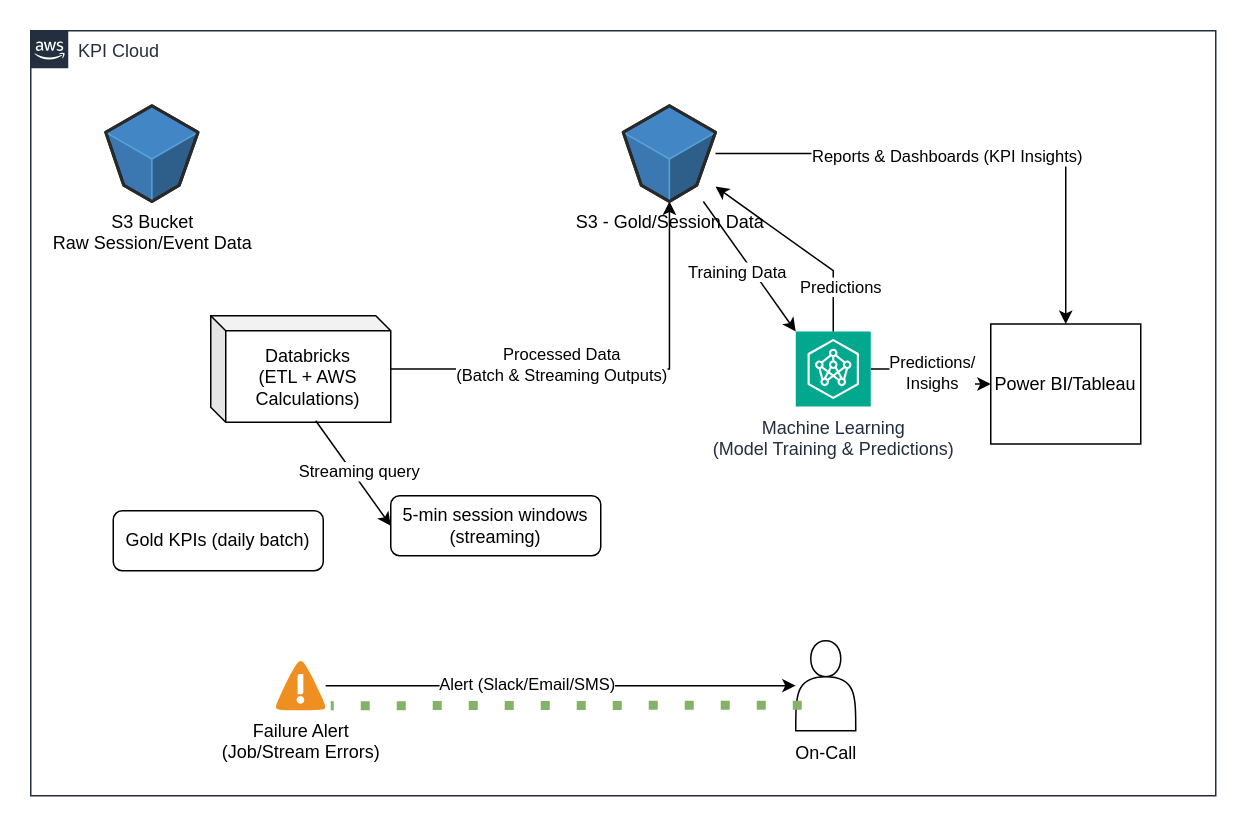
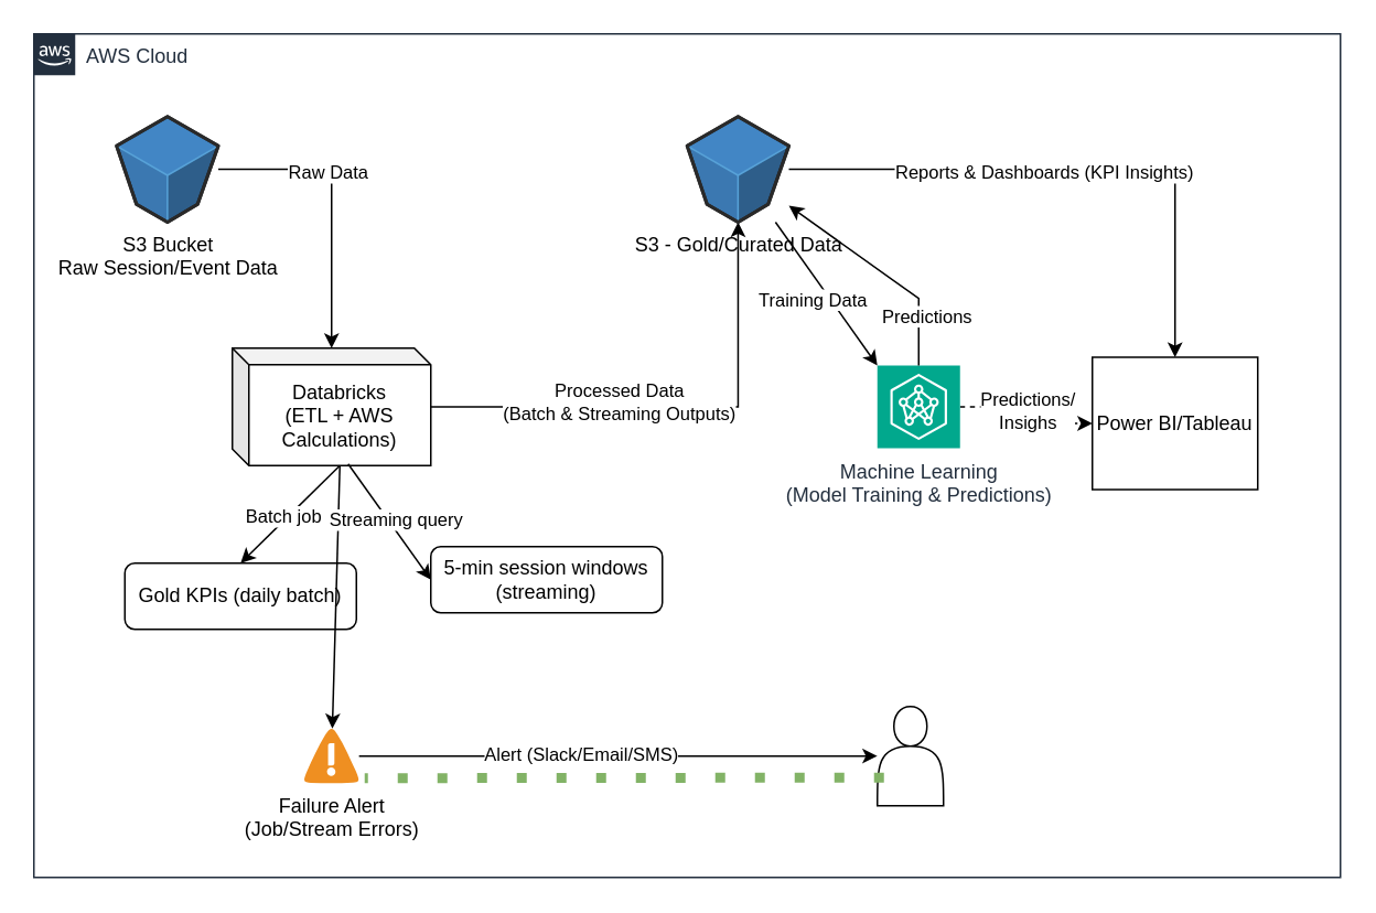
- <mxCell id="2" value="KPI Cloud" style="points=[[0,0],[0.25,0],[0.5,0],[0.75,0],[1,0],[1,0.25],[1,0.5],[1,0.75],[1,1],[0.75,1],[0.5,1],[0.25,1],[0,1],[0,0.75],[0,0.5],[0,0.25]];outlineConnect=0;gradientColor=none;html=1;whiteSpace=wrap;fontSize=12;fontStyle=0;container=1;pointerEvents=0;collapsible=0;recursiveResize=0;shape=mxgraph.aws4.group;grIcon=mxgraph.aws4.group_aws_cloud_alt;strokeColor=#232F3E;fillColor=none;verticalAlign=top;align=left;spacingLeft=30;fontColor=#232F3E;dashed=0;" vertex="1" parent="1"><mxGeometry x="20" y="20" width="790" height="510" as="geometry" /></mxCell>
+ <mxCell id="2" value="AWS Cloud" style="points=[[0,0],[0.25,0],[0.5,0],[0.75,0],[1,0],[1,0.25],[1,0.5],[1,0.75],[1,1],[0.75,1],[0.5,1],[0.25,1],[0,1],[0,0.75],[0,0.5],[0,0.25]];outlineConnect=0;gradientColor=none;html=1;whiteSpace=wrap;fontSize=12;fontStyle=0;container=1;pointerEvents=0;collapsible=0;recursiveResize=0;shape=mxgraph.aws4.group;grIcon=mxgraph.aws4.group_aws_cloud_alt;strokeColor=#232F3E;fillColor=none;verticalAlign=top;align=left;spacingLeft=30;fontColor=#232F3E;dashed=0;" vertex="1" parent="1"><mxGeometry x="20" y="20" width="790" height="510" as="geometry" /></mxCell>
+ <mxCell id="3" value="" style="edgeStyle=orthogonalEdgeStyle;rounded=0;orthogonalLoop=1;jettySize=auto;html=1;" edge="1" parent="2" source="5" target="8"><mxGeometry relative="1" as="geometry" /></mxCell>
+ <mxCell id="4" value="Raw Data" style="edgeLabel;html=1;align=center;verticalAlign=middle;resizable=0;points=[];" vertex="1" connectable="0" parent="3"><mxGeometry x="-0.247" y="-2" relative="1" as="geometry"><mxPoint as="offset" /></mxGeometry></mxCell>
- <mxCell id="11" value="S3 - Gold/Session Data" style="verticalLabelPosition=bottom;html=1;verticalAlign=top;strokeWidth=1;align=center;outlineConnect=0;dashed=0;outlineConnect=0;shape=mxgraph.aws3d.s3Bucket;fillColor=#4286c5;strokeColor=#57A2D8;aspect=fixed;" vertex="1" parent="2"><mxGeometry x="395" y="50.0" width="61.5" height="63.8" as="geometry" /></mxCell>
+ <mxCell id="11" value="S3 - Gold/Curated Data" style="verticalLabelPosition=bottom;html=1;verticalAlign=top;strokeWidth=1;align=center;outlineConnect=0;dashed=0;outlineConnect=0;shape=mxgraph.aws3d.s3Bucket;fillColor=#4286c5;strokeColor=#57A2D8;aspect=fixed;" vertex="1" parent="2"><mxGeometry x="395" y="50.0" width="61.5" height="63.8" as="geometry" /></mxCell>
- <mxCell id="17" value="" style="edgeStyle=orthogonalEdgeStyle;rounded=0;orthogonalLoop=1;jettySize=auto;html=1;" edge="1" parent="2" source="19" target="12"><mxGeometry relative="1" as="geometry" /></mxCell>
+ <mxCell id="17" value="" style="edgeStyle=orthogonalEdgeStyle;rounded=0;orthogonalLoop=1;jettySize=auto;html=1;dashed=1;" edge="1" parent="2" source="19" target="12"><mxGeometry relative="1" as="geometry" /></mxCell>
+ <mxCell id="15" value="" style="endArrow=classic;html=1;rounded=0;exitX=0;exitY=0;exitDx=65;exitDy=71;exitPerimeter=0;entryX=0.5;entryY=0;entryDx=0;entryDy=0;" edge="1" parent="2" source="8" target="13"><mxGeometry width="50" height="50" relative="1" as="geometry"><mxPoint x="370" y="340" as="sourcePoint" /><mxPoint x="350" y="280" as="targetPoint" /></mxGeometry></mxCell>
+ <mxCell id="16" value="Batch job" style="edgeLabel;html=1;align=center;verticalAlign=middle;resizable=0;points=[];" vertex="1" connectable="0" parent="15"><mxGeometry x="0.085" y="-3" relative="1" as="geometry"><mxPoint as="offset" /></mxGeometry></mxCell>
+ <mxCell id="30" value="" style="endArrow=classic;html=1;rounded=0;exitX=0;exitY=0;exitDx=65;exitDy=71;exitPerimeter=0;" edge="1" parent="2" source="8" target="26"><mxGeometry width="50" height="50" relative="1" as="geometry"><mxPoint x="370" y="340" as="sourcePoint" /><mxPoint x="420" y="290" as="targetPoint" /></mxGeometry></mxCell>
- <mxCell id="28" value="On-Call" style="text;html=1;align=center;verticalAlign=middle;resizable=0;points=[];autosize=1;strokeColor=none;fillColor=none;" vertex="1" parent="2"><mxGeometry x="500" y="466.6" width="60" height="30" as="geometry" /></mxCell>
